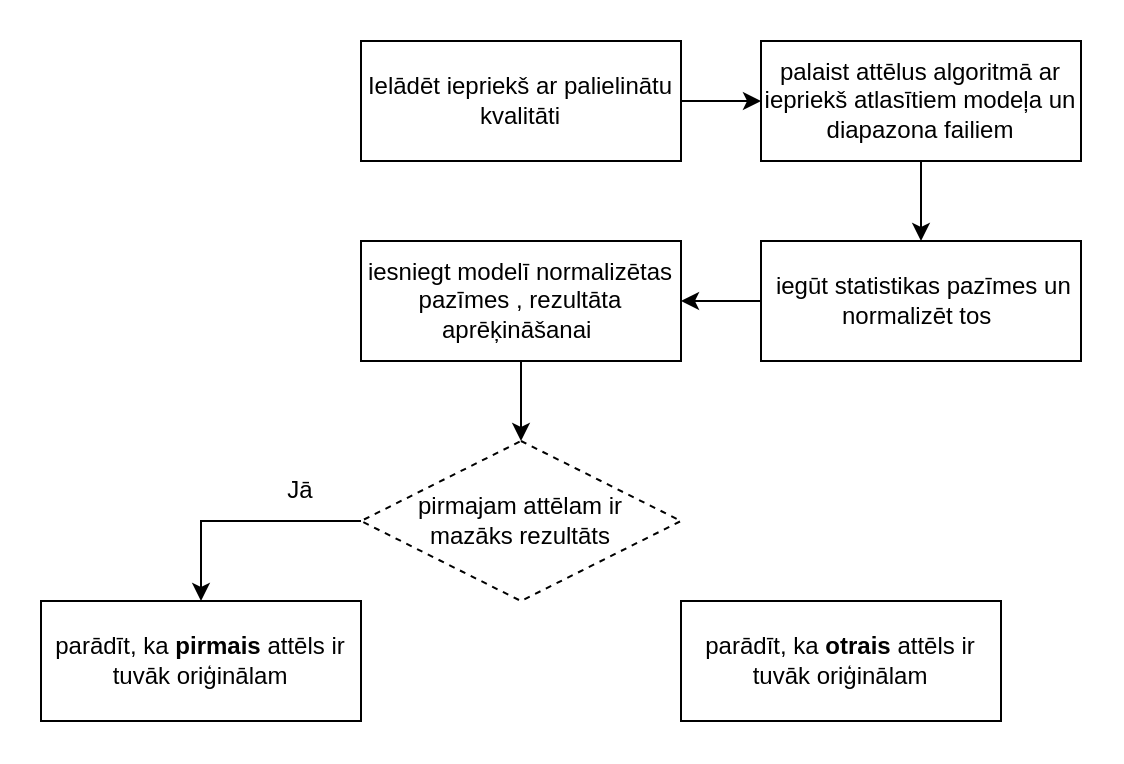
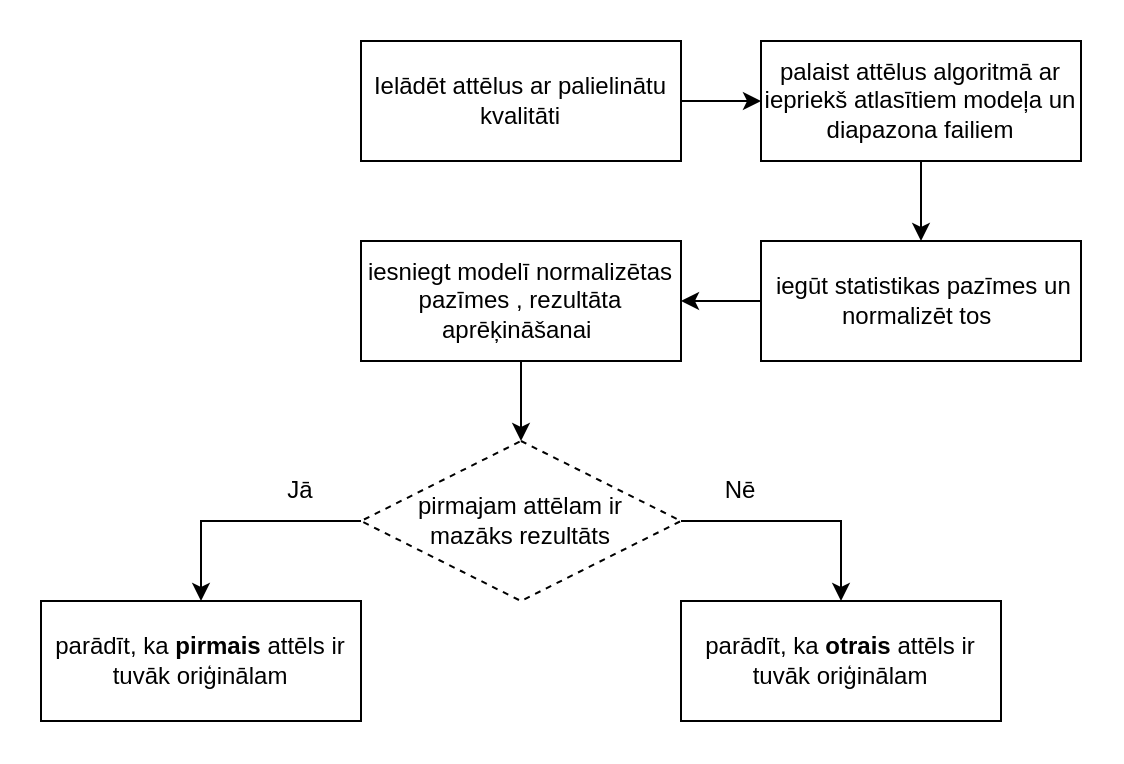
- <mxCell id="2" value="Ielādēt iepriekš ar palielinātu kvalitāti" style="rounded=0;whiteSpace=wrap;html=1;" parent="1" vertex="1"><mxGeometry x="180" y="20" width="160" height="60" as="geometry" /></mxCell>
+ <mxCell id="2" value="Ielādēt attēlus ar palielinātu kvalitāti" style="rounded=0;whiteSpace=wrap;html=1;" parent="1" vertex="1"><mxGeometry x="180" y="20" width="160" height="60" as="geometry" /></mxCell>
+ <mxCell id="10" value="Nē" style="text;html=1;strokeColor=none;fillColor=none;align=center;verticalAlign=middle;whiteSpace=wrap;rounded=0;" vertex="1" parent="1"><mxGeometry x="340" y="230" width="60" height="30" as="geometry" /></mxCell>
+ <mxCell id="7" value="" style="endArrow=classic;html=1;rounded=0;exitX=1;exitY=0.5;exitDx=0;exitDy=0;entryX=0.5;entryY=0;entryDx=0;entryDy=0;" edge="1" parent="1" source="3" target="6"><mxGeometry width="50" height="50" relative="1" as="geometry"><mxPoint x="420" y="290" as="sourcePoint" /><mxPoint x="470" y="240" as="targetPoint" /><Array as="points"><mxPoint x="420" y="260" /></Array></mxGeometry></mxCell>
